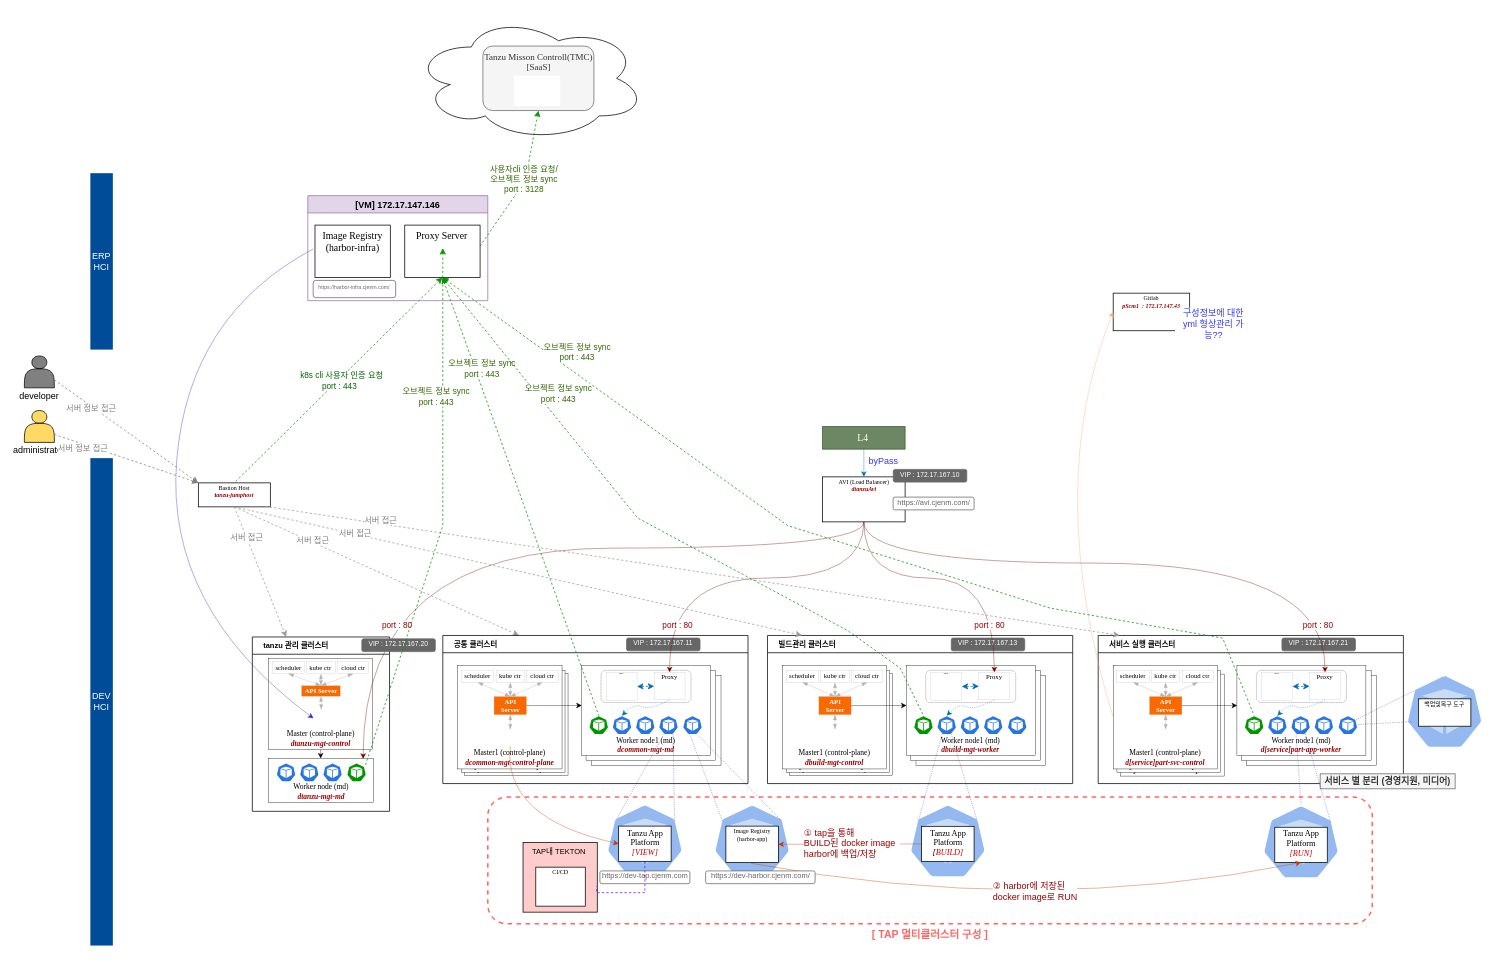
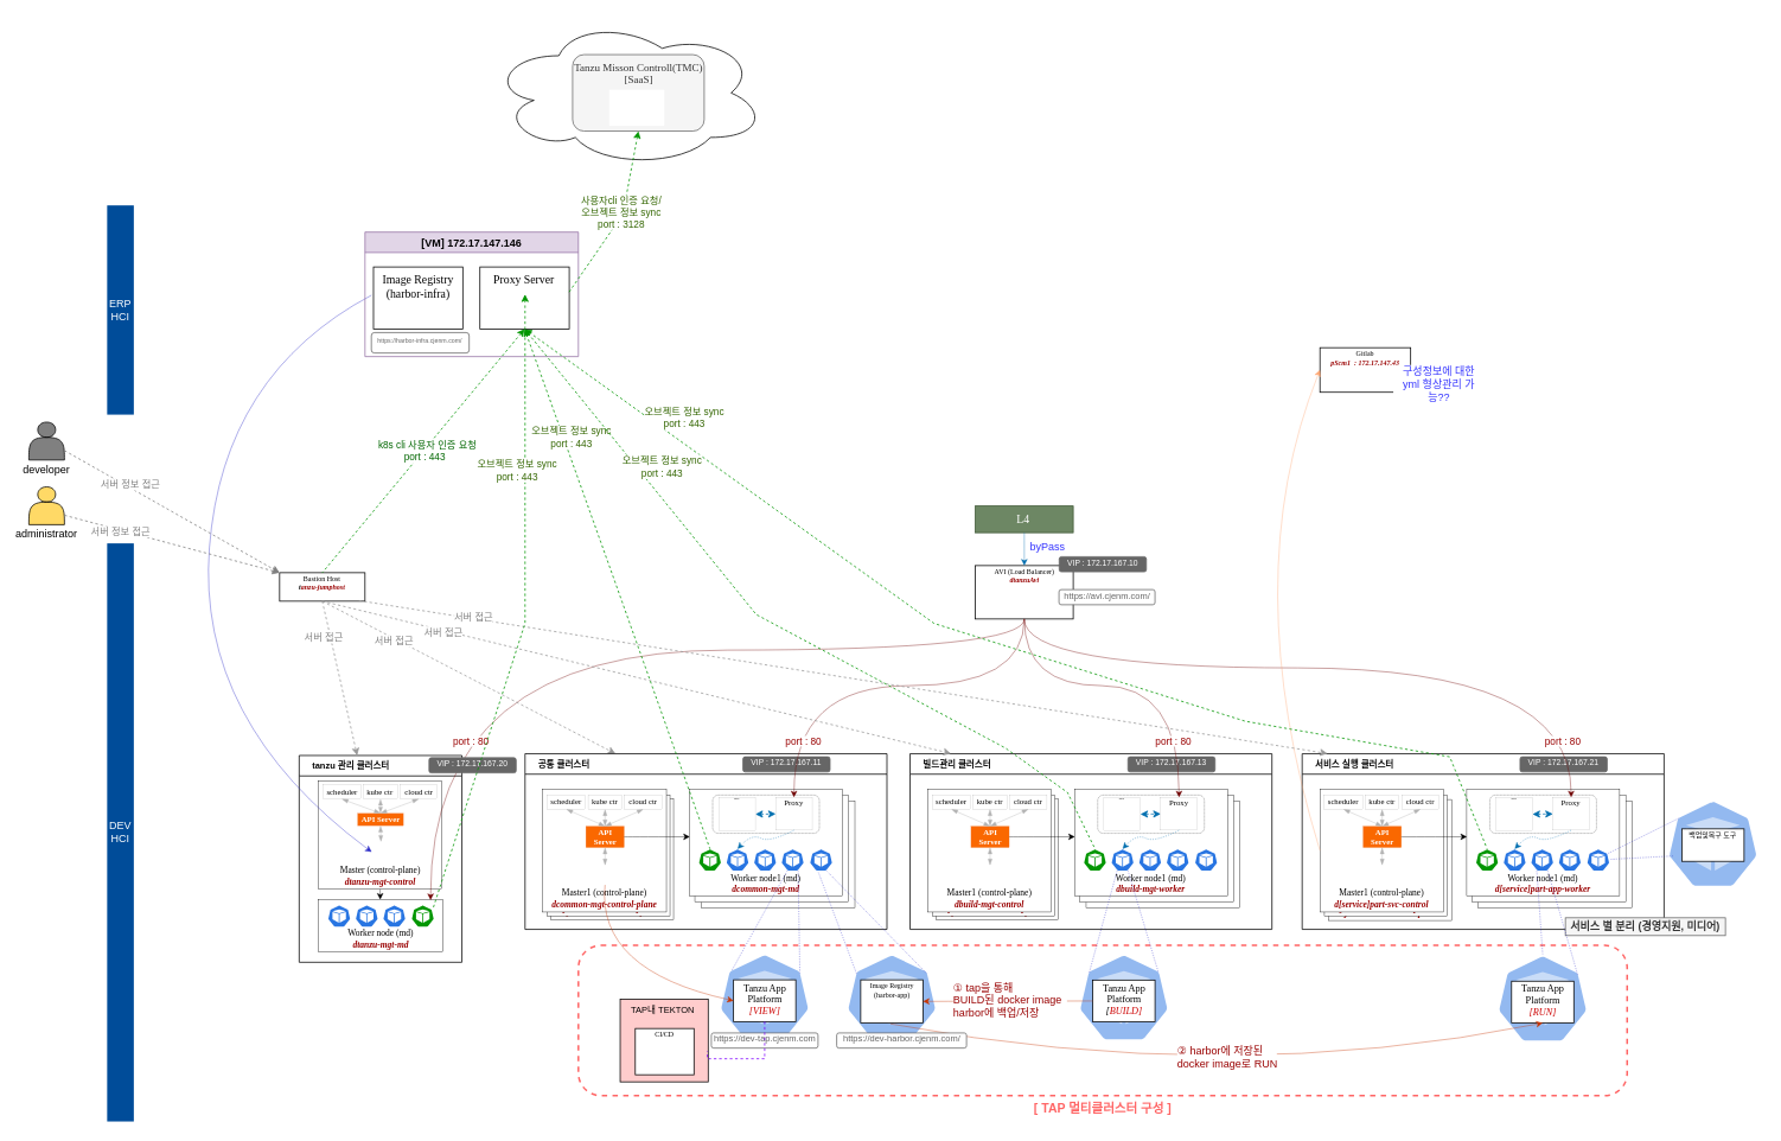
- <mxCell id="89" value="Bastion Host&lt;br&gt;&lt;b style=&quot;font-style: italic;&quot;&gt;t&lt;font color=&quot;#990000&quot;&gt;anzu-jumphost&lt;/font&gt;&lt;/b&gt;" style="rounded=0;whiteSpace=wrap;html=1;fontFamily=Garamond;fontSize=8;verticalAlign=top;spacingTop=-4;strokeWidth=1;" vertex="1" parent="1"><mxGeometry x="264" y="643" width="96" height="32" as="geometry" /></mxCell>
+ <mxCell id="89" value="Bastion Host&lt;br&gt;&lt;b style=&quot;font-style: italic;&quot;&gt;t&lt;font color=&quot;#990000&quot;&gt;anzu-jumphost&lt;/font&gt;&lt;/b&gt;" style="rounded=0;whiteSpace=wrap;html=1;fontFamily=Garamond;fontSize=8;verticalAlign=top;spacingTop=-4;strokeWidth=1;" vertex="1" parent="1"><mxGeometry x="314" y="643" width="96" height="32" as="geometry" /></mxCell>
